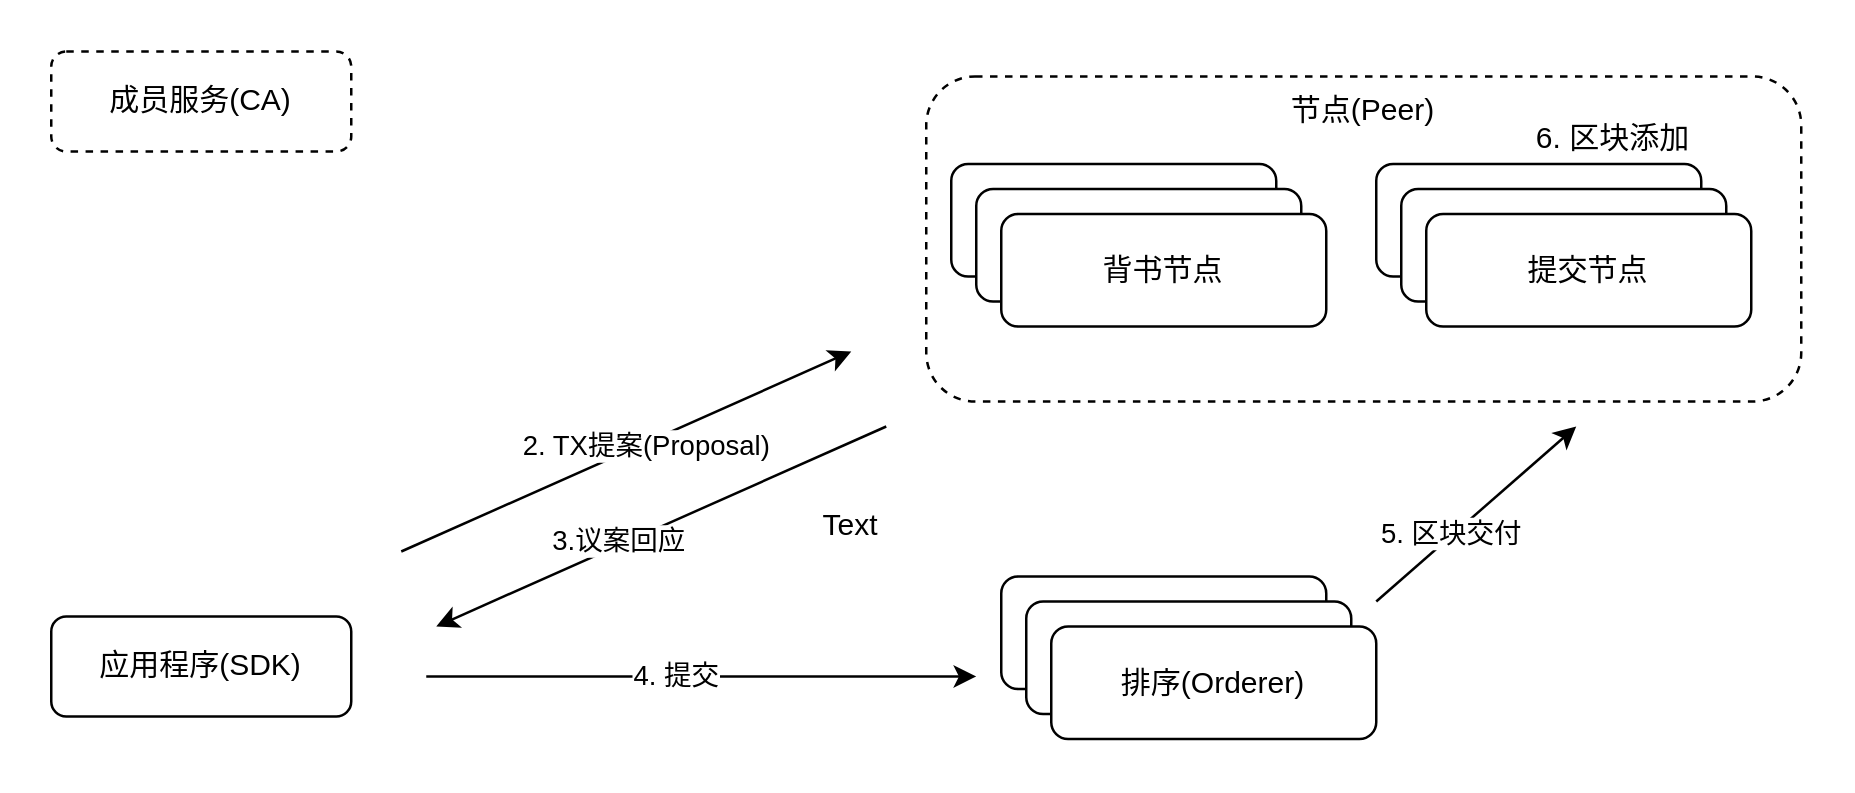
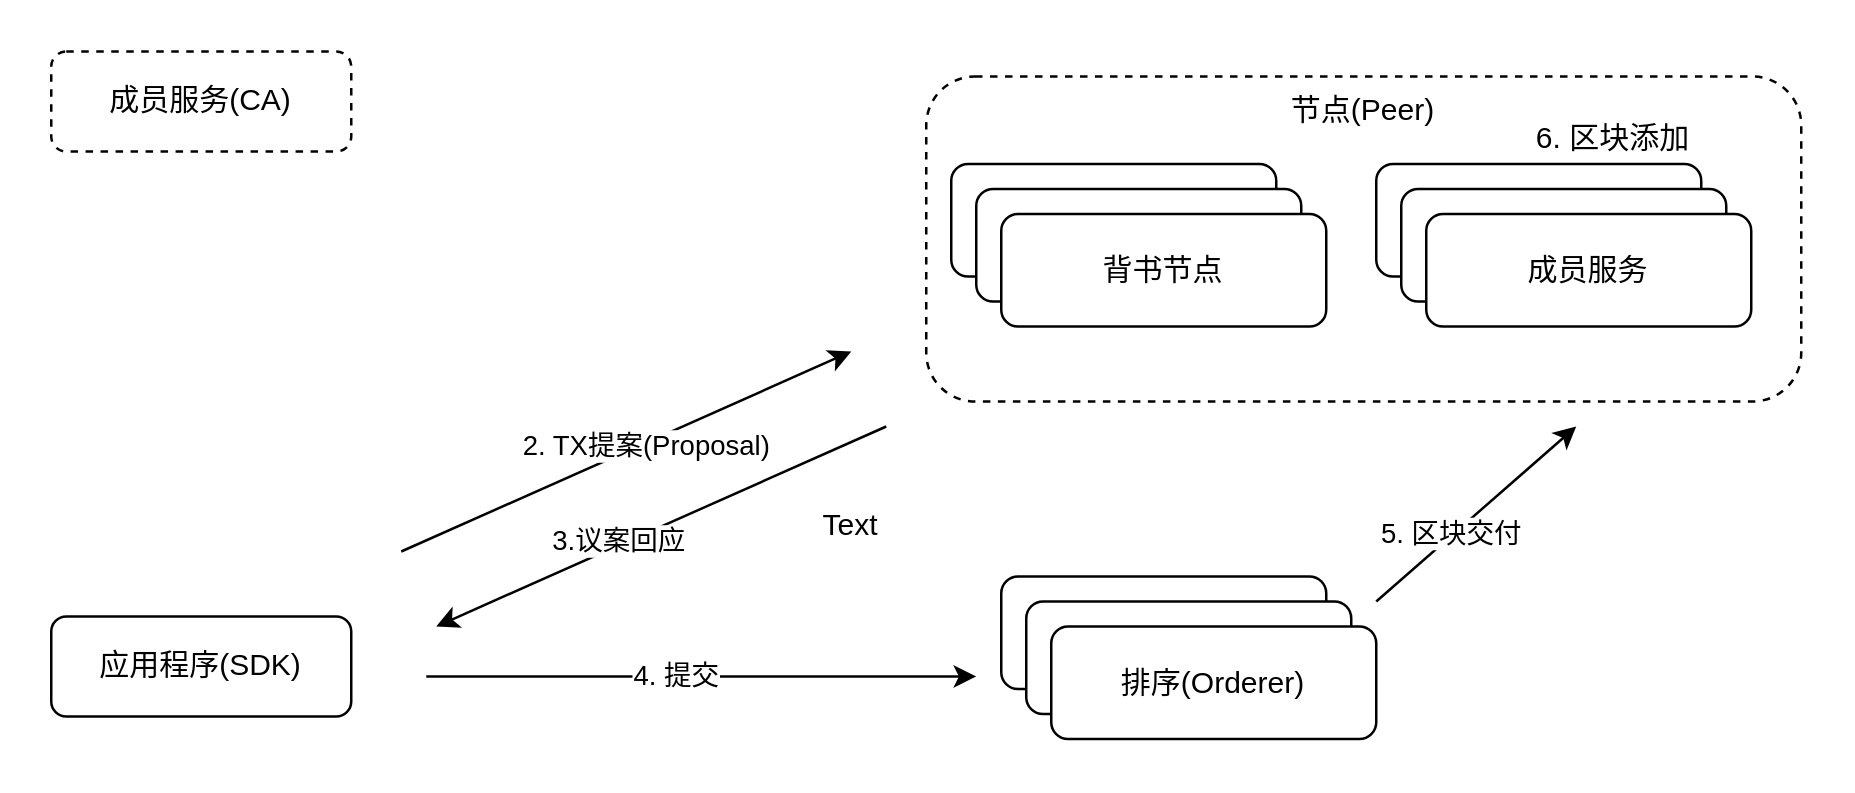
- <mxCell id="11" value="提交节点" style="rounded=1;whiteSpace=wrap;html=1;" vertex="1" parent="4"><mxGeometry x="200" y="55" width="130" height="45" as="geometry" /></mxCell>
+ <mxCell id="11" value="成员服务" style="rounded=1;whiteSpace=wrap;html=1;" vertex="1" parent="4"><mxGeometry x="200" y="55" width="130" height="45" as="geometry" /></mxCell>
